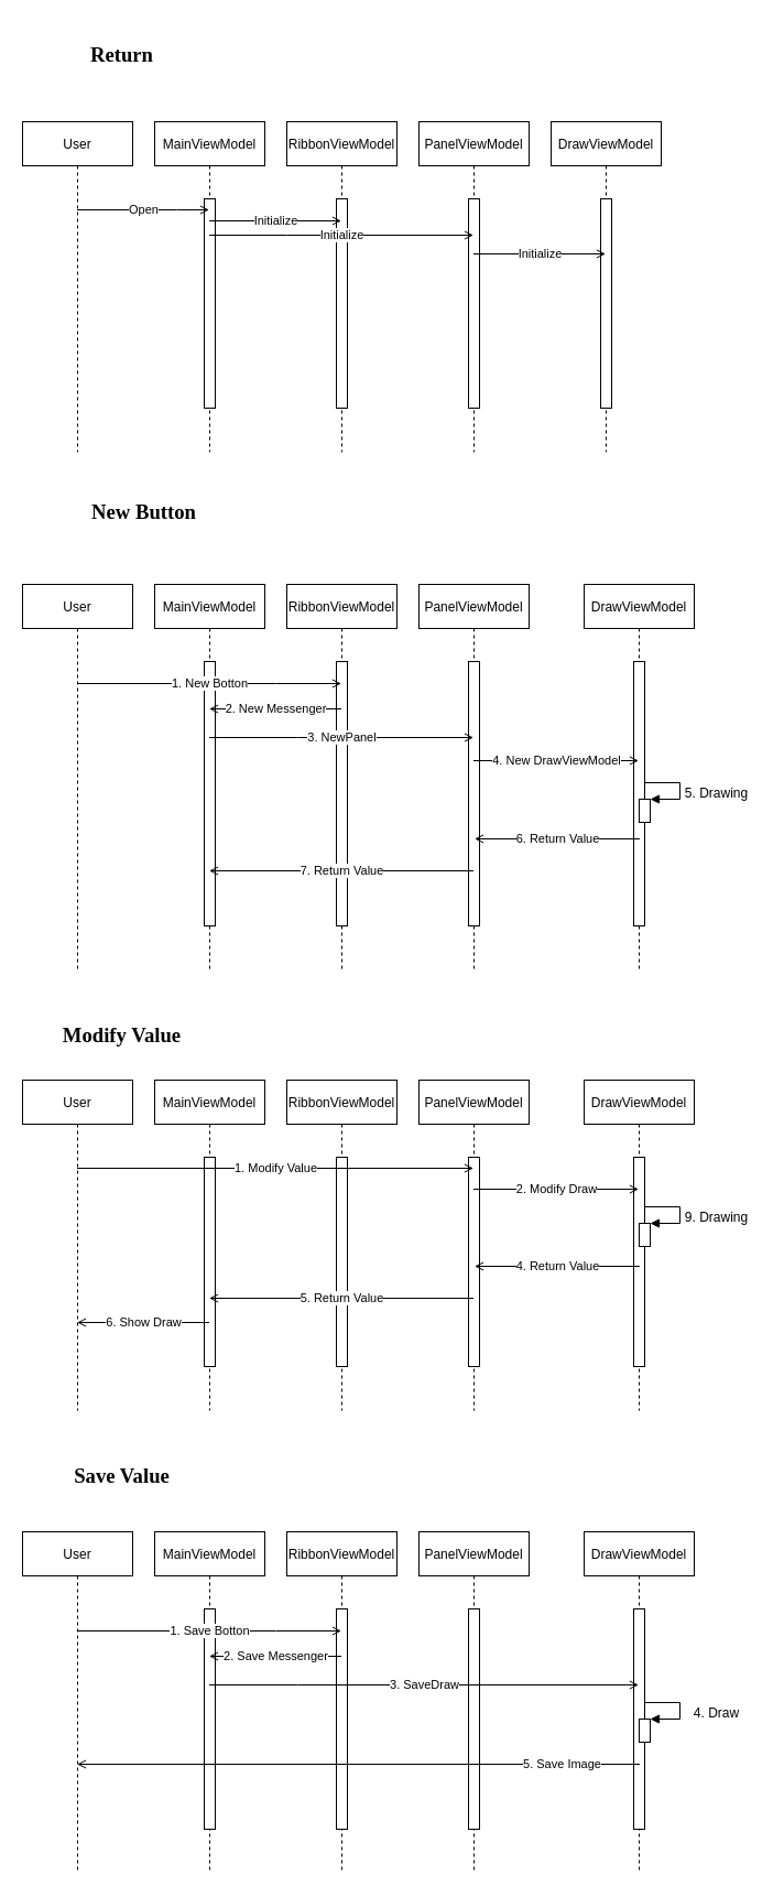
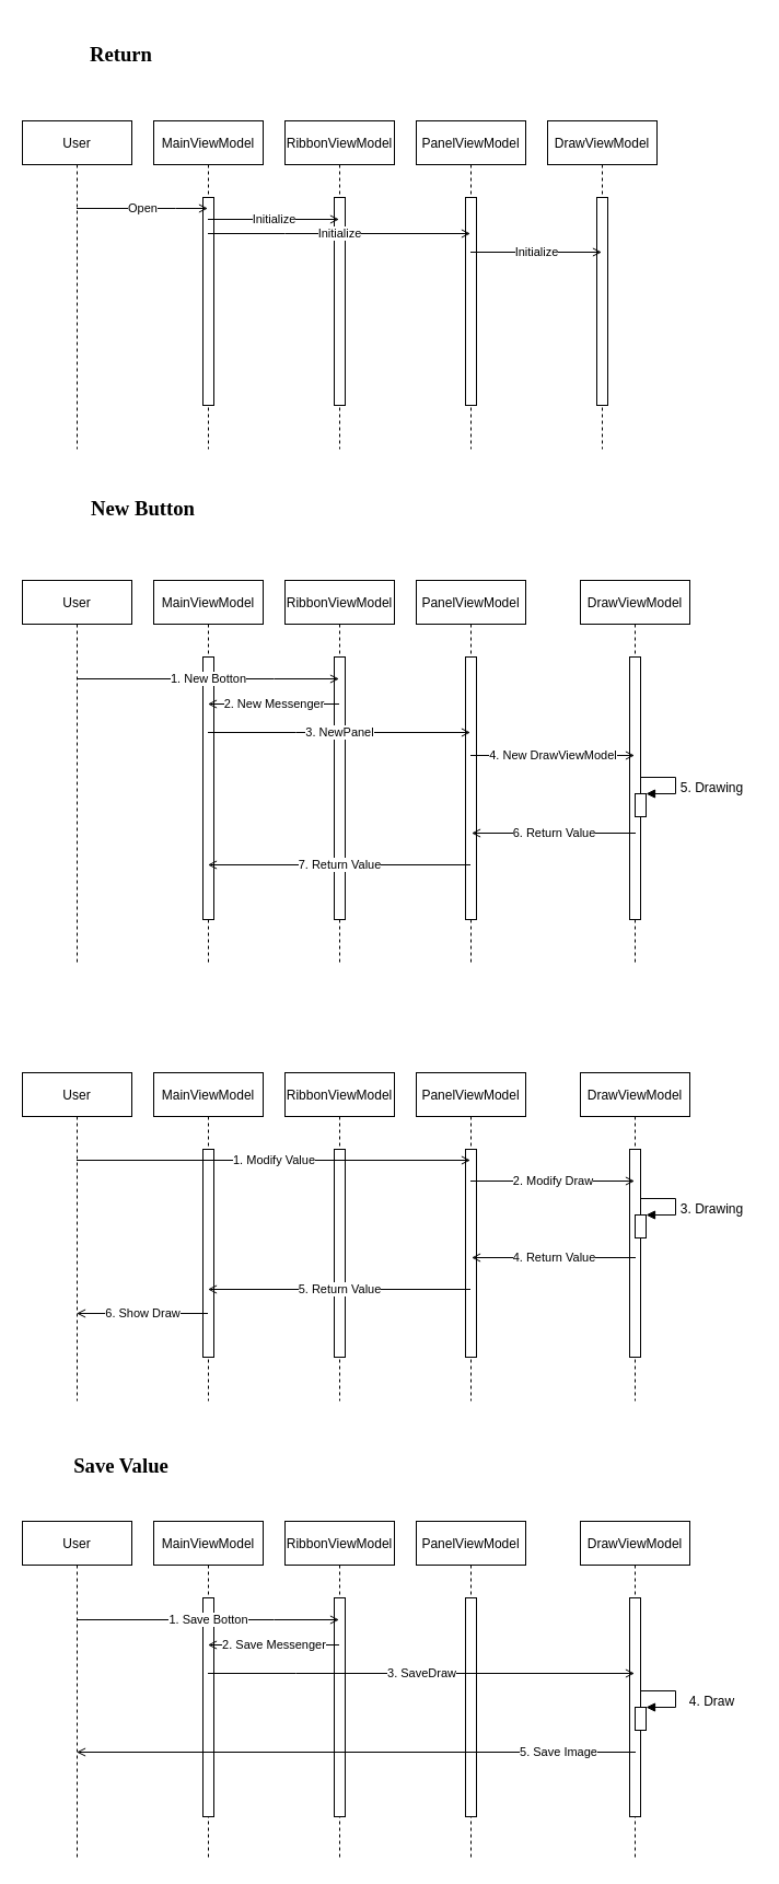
- <mxCell id="45" value="&lt;p&gt;&lt;font face=&quot;맑은 고딕&quot;&gt;&lt;span style=&quot;font-size: 18.667px;&quot;&gt;&lt;b&gt;Modify Value&lt;/b&gt;&lt;/span&gt;&lt;/font&gt;&lt;/p&gt;" style="text;html=1;align=center;verticalAlign=middle;resizable=0;points=[];autosize=1;strokeColor=none;fillColor=none;fontSize=10;" vertex="1" parent="1"><mxGeometry x="40" y="910" width="140" height="60" as="geometry" /></mxCell>
- <mxCell id="51" value="9. Drawing" style="text;html=1;align=center;verticalAlign=middle;resizable=0;points=[];autosize=1;strokeColor=none;fillColor=none;" vertex="1" parent="1"><mxGeometry x="610" y="1090" width="80" height="30" as="geometry" /></mxCell>
+ <mxCell id="51" value="3. Drawing" style="text;html=1;align=center;verticalAlign=middle;resizable=0;points=[];autosize=1;strokeColor=none;fillColor=none;" vertex="1" parent="1"><mxGeometry x="610" y="1090" width="80" height="30" as="geometry" /></mxCell>
